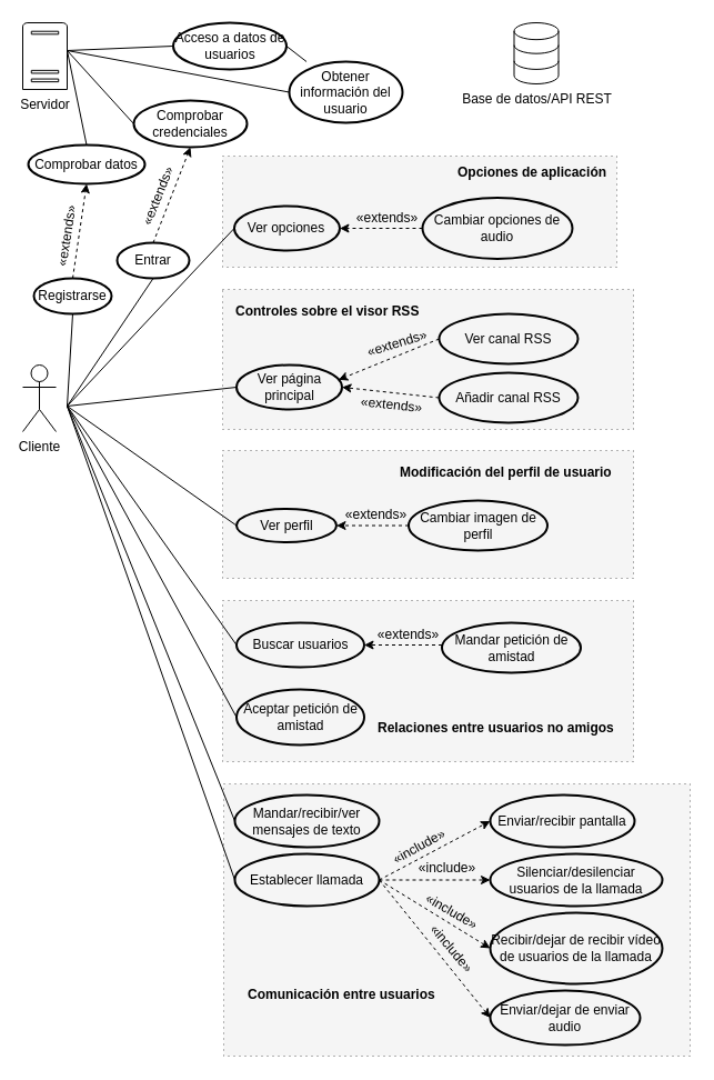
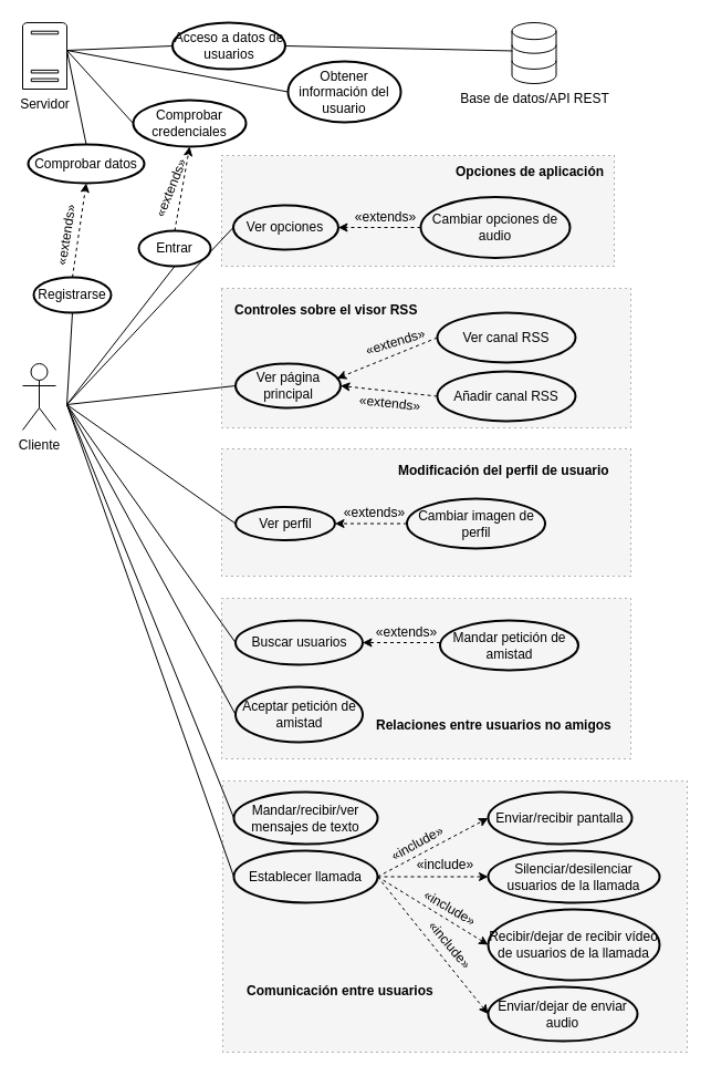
- <mxCell id="39" value="" style="endArrow=none;html=1;shadow=0;fontColor=none;exitX=1;exitY=0.5;exitDx=0;exitDy=0;exitPerimeter=0;" parent="1" source="38" target="45" edge="1"><mxGeometry width="50" height="50" relative="1" as="geometry"><mxPoint x="500" y="130" as="sourcePoint" /><mxPoint x="550" y="80" as="targetPoint" /></mxGeometry></mxCell>
+ <mxCell id="39" value="" style="endArrow=none;html=1;shadow=0;fontColor=none;entryX=0.009;entryY=0.463;entryDx=0;entryDy=0;entryPerimeter=0;exitX=1;exitY=0.5;exitDx=0;exitDy=0;exitPerimeter=0;" parent="1" source="38" target="36" edge="1"><mxGeometry width="50" height="50" relative="1" as="geometry"><mxPoint x="500" y="130" as="sourcePoint" /><mxPoint x="550" y="80" as="targetPoint" /></mxGeometry></mxCell>
- <mxCell id="9" value="Entrar" style="strokeWidth=2;html=1;shape=mxgraph.flowchart.start_1;whiteSpace=wrap;align=center;fillColor=none;" parent="1" vertex="1"><mxGeometry x="105" y="218" width="65" height="32" as="geometry" /></mxCell>
+ <mxCell id="9" value="Entrar" style="strokeWidth=2;html=1;shape=mxgraph.flowchart.start_1;whiteSpace=wrap;align=center;fillColor=none;" parent="1" vertex="1"><mxGeometry x="125" y="208" width="65" height="32" as="geometry" /></mxCell>
